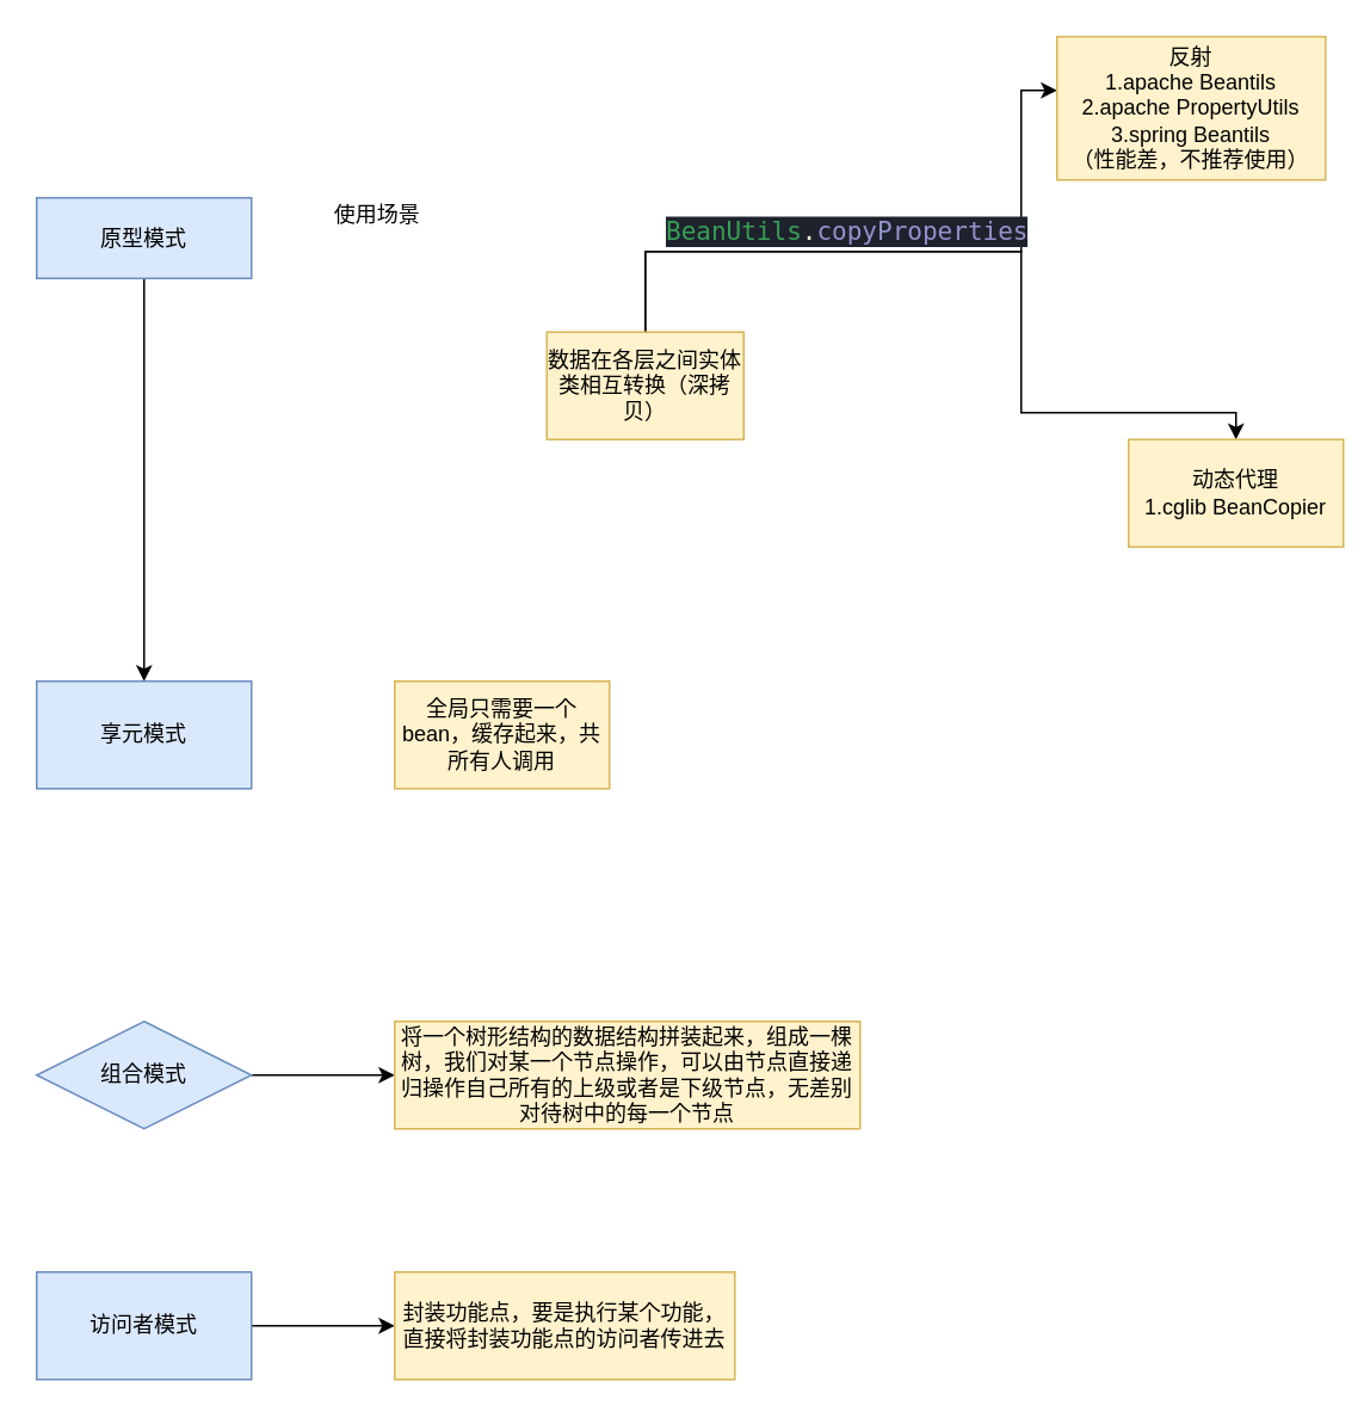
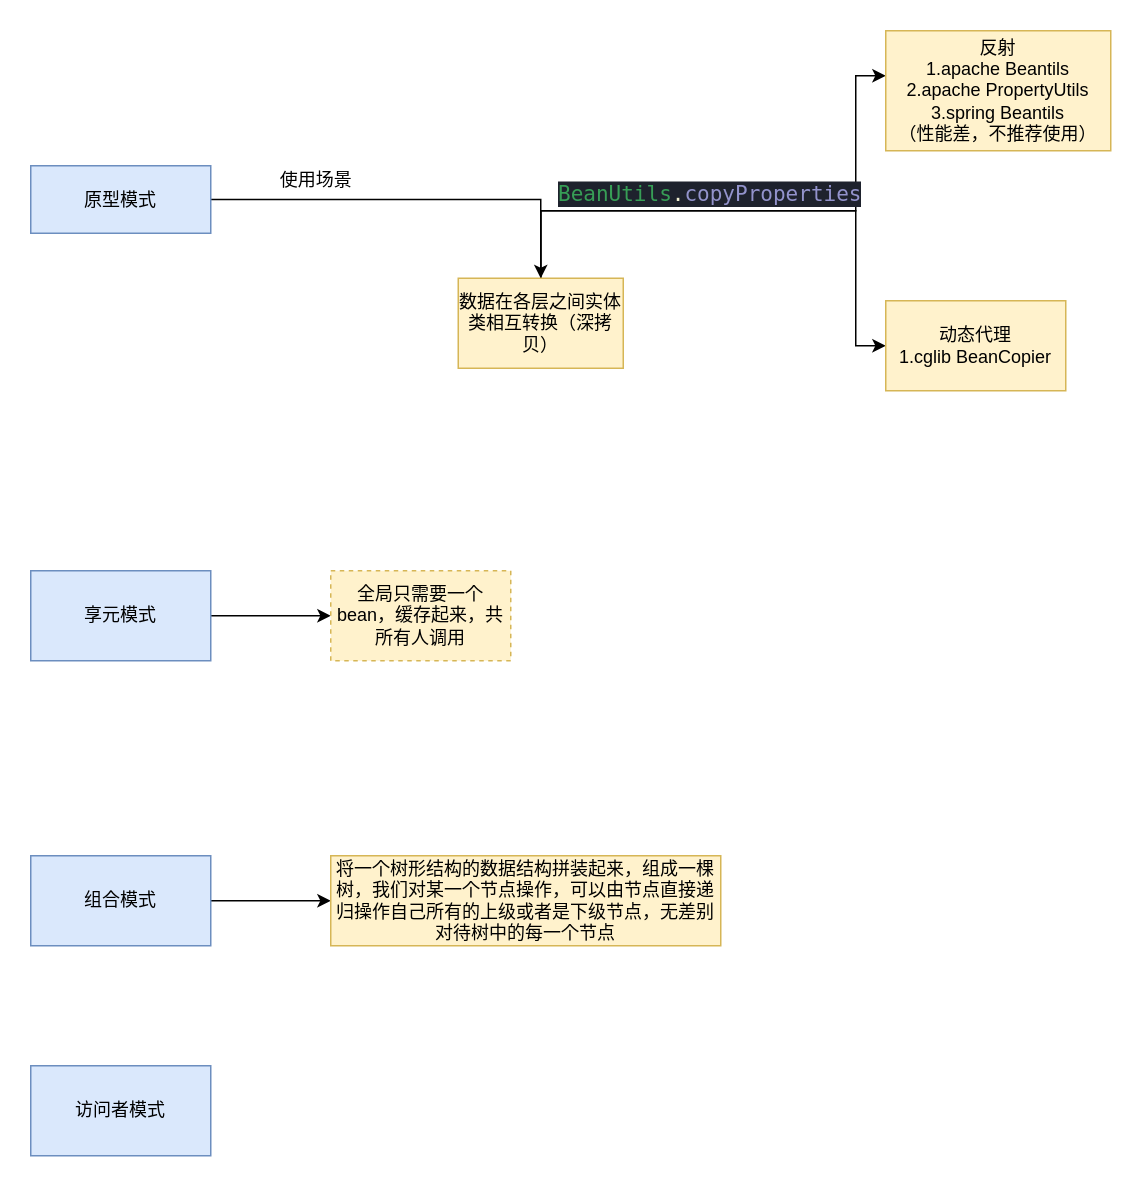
- <mxCell id="2" value="" style="edgeStyle=orthogonalEdgeStyle;rounded=0;orthogonalLoop=1;jettySize=auto;html=1;" edge="1" parent="1" source="3" target="12"><mxGeometry relative="1" as="geometry" /></mxCell>
+ <mxCell id="2" value="" style="edgeStyle=orthogonalEdgeStyle;rounded=0;orthogonalLoop=1;jettySize=auto;html=1;" edge="1" parent="1" source="3" target="6"><mxGeometry relative="1" as="geometry" /></mxCell>
- <mxCell id="8" value="&lt;font style=&quot;vertical-align: inherit&quot;&gt;&lt;font style=&quot;vertical-align: inherit&quot;&gt;&lt;font style=&quot;vertical-align: inherit&quot;&gt;&lt;font style=&quot;vertical-align: inherit&quot;&gt;&lt;font style=&quot;vertical-align: inherit&quot;&gt;&lt;font style=&quot;vertical-align: inherit&quot;&gt;&lt;font style=&quot;vertical-align: inherit&quot;&gt;&lt;font style=&quot;vertical-align: inherit&quot;&gt;&lt;font style=&quot;vertical-align: inherit&quot;&gt;&lt;font style=&quot;vertical-align: inherit&quot;&gt;动态代理&lt;br&gt;1.cglib BeanCopier&lt;/font&gt;&lt;/font&gt;&lt;/font&gt;&lt;/font&gt;&lt;/font&gt;&lt;/font&gt;&lt;/font&gt;&lt;/font&gt;&lt;/font&gt;&lt;/font&gt;" style="whiteSpace=wrap;html=1;rounded=0;strokeColor=#d6b656;fillColor=#fff2cc;" vertex="1" parent="1"><mxGeometry x="630" y="245" width="120" height="60" as="geometry" /></mxCell>
+ <mxCell id="8" value="&lt;font style=&quot;vertical-align: inherit&quot;&gt;&lt;font style=&quot;vertical-align: inherit&quot;&gt;&lt;font style=&quot;vertical-align: inherit&quot;&gt;&lt;font style=&quot;vertical-align: inherit&quot;&gt;&lt;font style=&quot;vertical-align: inherit&quot;&gt;&lt;font style=&quot;vertical-align: inherit&quot;&gt;&lt;font style=&quot;vertical-align: inherit&quot;&gt;&lt;font style=&quot;vertical-align: inherit&quot;&gt;&lt;font style=&quot;vertical-align: inherit&quot;&gt;&lt;font style=&quot;vertical-align: inherit&quot;&gt;动态代理&lt;br&gt;1.cglib BeanCopier&lt;/font&gt;&lt;/font&gt;&lt;/font&gt;&lt;/font&gt;&lt;/font&gt;&lt;/font&gt;&lt;/font&gt;&lt;/font&gt;&lt;/font&gt;&lt;/font&gt;" style="whiteSpace=wrap;html=1;rounded=0;strokeColor=#d6b656;fillColor=#fff2cc;" vertex="1" parent="1"><mxGeometry x="590" y="200" width="120" height="60" as="geometry" /></mxCell>
+ <mxCell id="11" value="" style="edgeStyle=orthogonalEdgeStyle;rounded=0;orthogonalLoop=1;jettySize=auto;html=1;" edge="1" parent="1" source="12" target="13"><mxGeometry relative="1" as="geometry" /></mxCell>
- <mxCell id="13" value="全局只需要一个bean，缓存起来，共所有人调用" style="whiteSpace=wrap;html=1;rounded=0;strokeColor=#d6b656;fillColor=#fff2cc;" vertex="1" parent="1"><mxGeometry x="220" y="380" width="120" height="60" as="geometry" /></mxCell>
+ <mxCell id="13" value="全局只需要一个bean，缓存起来，共所有人调用" style="whiteSpace=wrap;html=1;rounded=0;strokeColor=#d6b656;fillColor=#fff2cc;dashed=1;" vertex="1" parent="1"><mxGeometry x="220" y="380" width="120" height="60" as="geometry" /></mxCell>
- <mxCell id="15" value="组合模式" style="rhombus;whiteSpace=wrap;html=1;fillColor=#dae8fc;strokeColor=#6c8ebf;" vertex="1" parent="1"><mxGeometry x="20" y="570" width="120" height="60" as="geometry" /></mxCell>
+ <mxCell id="15" value="组合模式" style="rounded=0;whiteSpace=wrap;html=1;fillColor=#dae8fc;strokeColor=#6c8ebf;" vertex="1" parent="1"><mxGeometry x="20" y="570" width="120" height="60" as="geometry" /></mxCell>
- <mxCell id="17" value="" style="edgeStyle=orthogonalEdgeStyle;rounded=0;orthogonalLoop=1;jettySize=auto;html=1;" edge="1" parent="1" source="18" target="19"><mxGeometry relative="1" as="geometry" /></mxCell>
- <mxCell id="19" value="封装功能点，要是执行某个功能，直接将封装功能点的访问者传进去" style="whiteSpace=wrap;html=1;rounded=0;strokeColor=#d6b656;fillColor=#fff2cc;" vertex="1" parent="1"><mxGeometry x="220" y="710" width="190" height="60" as="geometry" /></mxCell>
